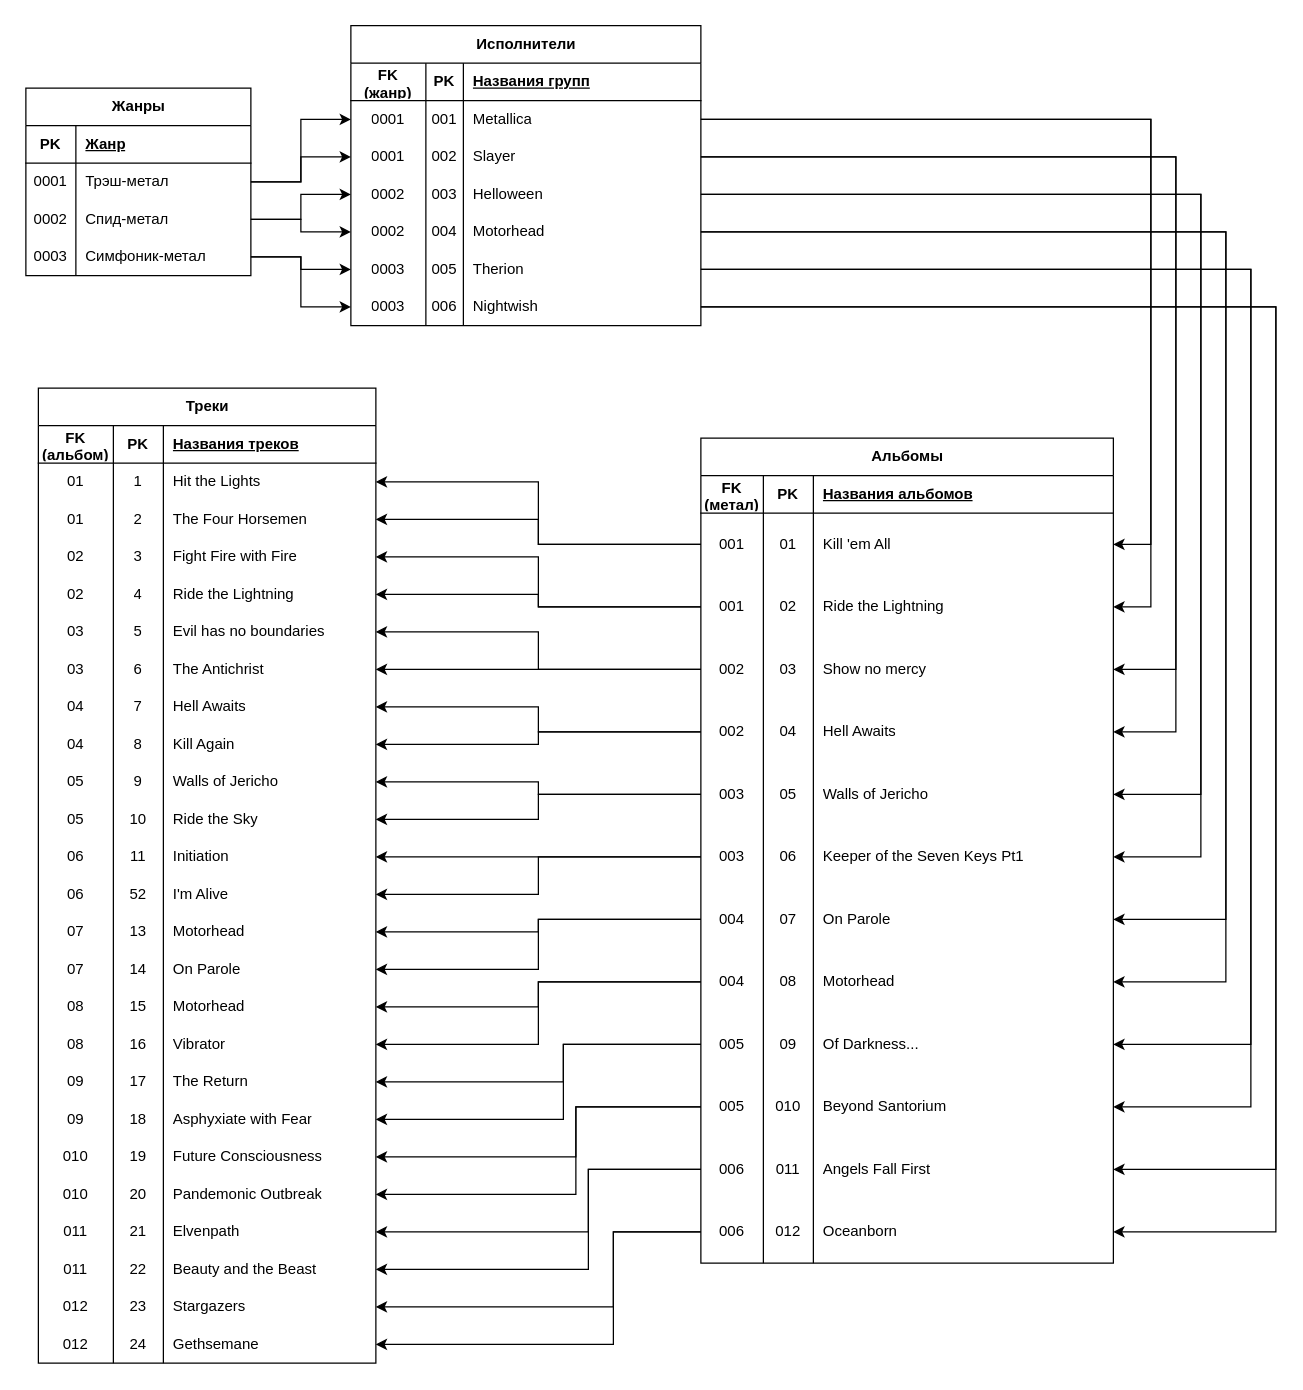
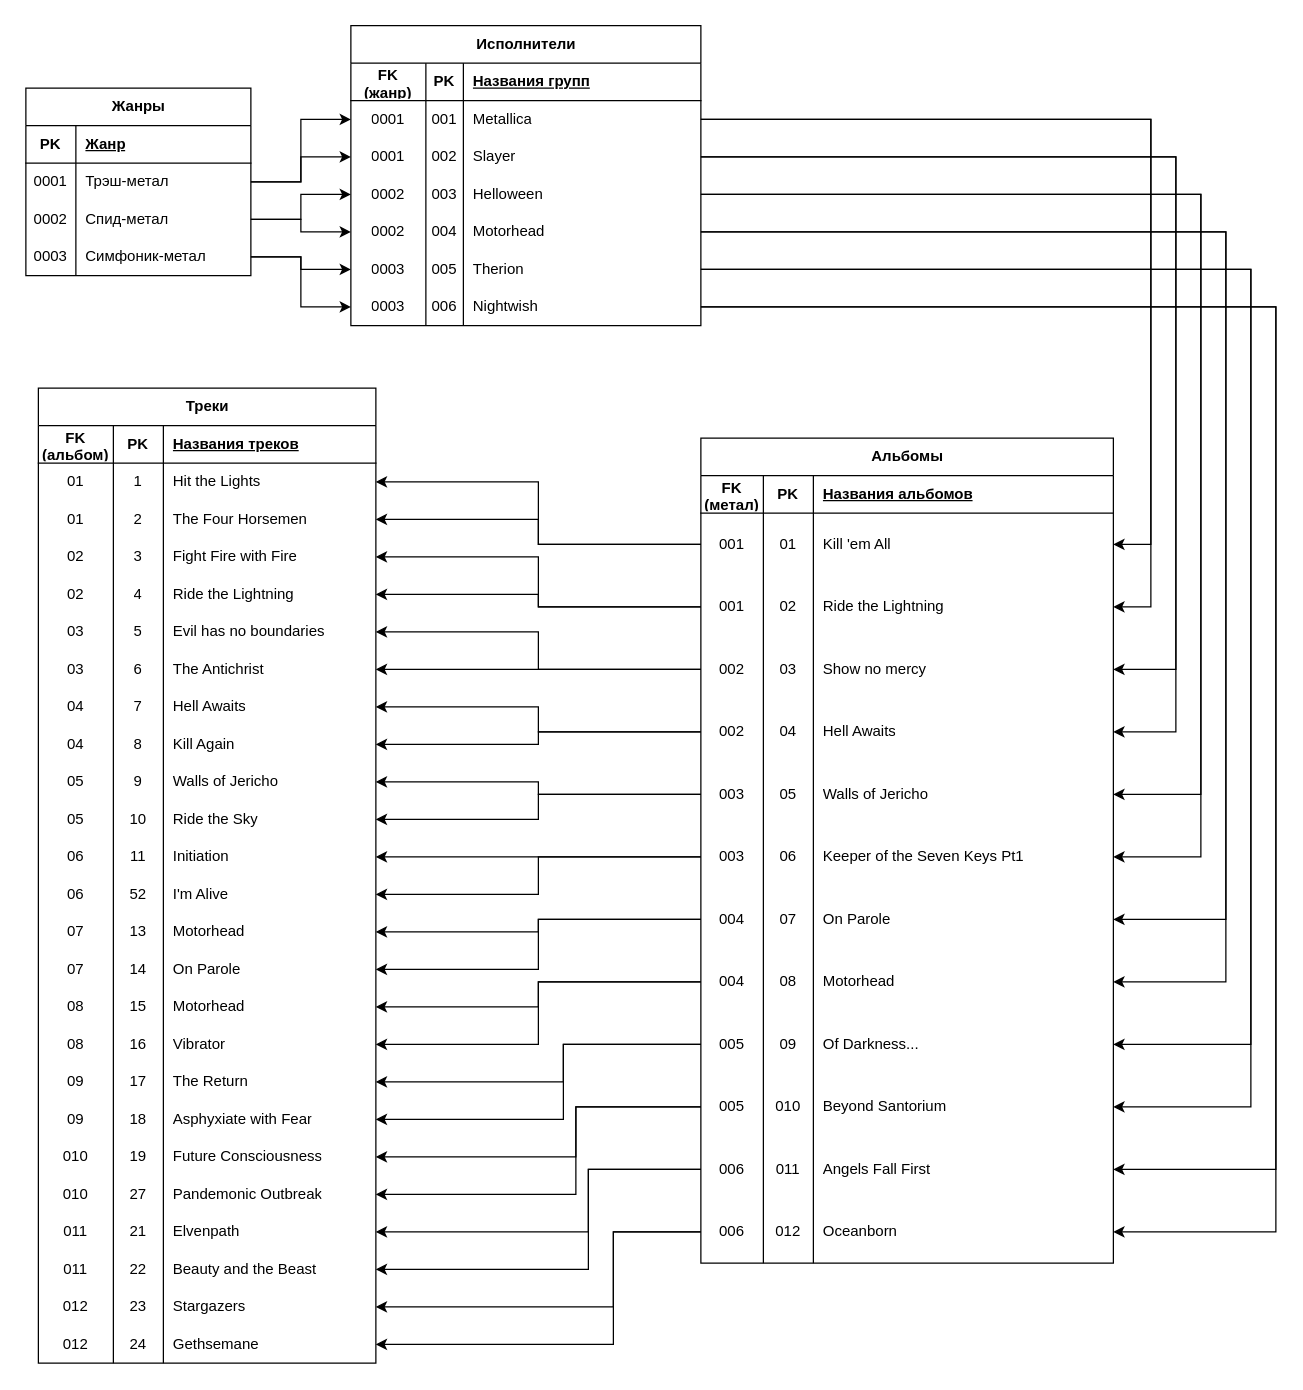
- <mxCell id="180" value="20" style="shape=partialRectangle;connectable=0;fillColor=none;top=0;left=0;bottom=0;right=0;editable=1;overflow=hidden;whiteSpace=wrap;html=1;" vertex="1" parent="178"><mxGeometry x="60" width="40" height="30" as="geometry"><mxRectangle width="40" height="30" as="alternateBounds" /></mxGeometry></mxCell>
+ <mxCell id="180" value="27" style="shape=partialRectangle;connectable=0;fillColor=none;top=0;left=0;bottom=0;right=0;editable=1;overflow=hidden;whiteSpace=wrap;html=1;" vertex="1" parent="178"><mxGeometry x="60" width="40" height="30" as="geometry"><mxRectangle width="40" height="30" as="alternateBounds" /></mxGeometry></mxCell>
